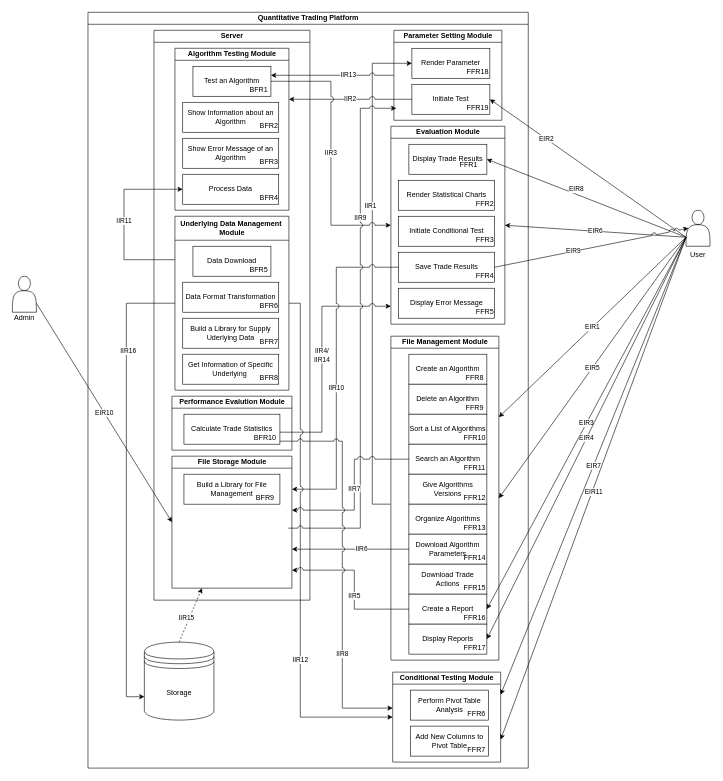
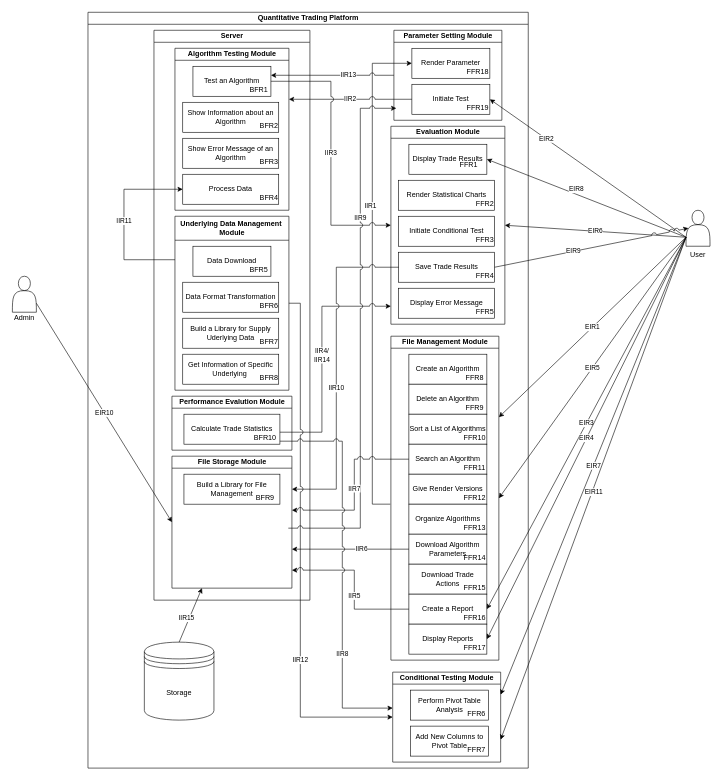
- <mxCell id="41" value="Give Algorithms Versions" style="whiteSpace=wrap;html=1;treeFolding=1;treeMoving=1;newEdgeStyle={&quot;edgeStyle&quot;:&quot;elbowEdgeStyle&quot;,&quot;startArrow&quot;:&quot;none&quot;,&quot;endArrow&quot;:&quot;none&quot;};" parent="40" vertex="1"><mxGeometry width="130" height="50" as="geometry" /></mxCell>
+ <mxCell id="41" value="Give Render Versions" style="whiteSpace=wrap;html=1;treeFolding=1;treeMoving=1;newEdgeStyle={&quot;edgeStyle&quot;:&quot;elbowEdgeStyle&quot;,&quot;startArrow&quot;:&quot;none&quot;,&quot;endArrow&quot;:&quot;none&quot;};" parent="40" vertex="1"><mxGeometry width="130" height="50" as="geometry" /></mxCell>
- <mxCell id="133" style="edgeStyle=orthogonalEdgeStyle;rounded=0;orthogonalLoop=1;jettySize=auto;html=1;exitX=0;exitY=0.5;exitDx=0;exitDy=0;entryX=0;entryY=0.7;entryDx=0;entryDy=0;" parent="1" source="70" target="121" edge="1"><mxGeometry relative="1" as="geometry"><mxPoint x="200" y="1160" as="targetPoint" /><Array as="points"><mxPoint x="210" y="505" /><mxPoint x="210" y="1161" /></Array></mxGeometry></mxCell>
- <mxCell id="134" value="IIR16" style="edgeLabel;html=1;align=center;verticalAlign=middle;resizable=0;points=[];" parent="133" vertex="1" connectable="0"><mxGeometry x="-0.582" y="1" relative="1" as="geometry"><mxPoint x="1" as="offset" /></mxGeometry></mxCell>
- <mxCell id="132" value="IIR15" style="endArrow=classic;html=1;exitX=0.5;exitY=0;exitDx=0;exitDy=0;rounded=0;jumpStyle=arc;jumpSize=9;entryX=0.25;entryY=1;entryDx=0;entryDy=0;dashed=1;" parent="1" source="121" target="88" edge="1"><mxGeometry x="-0.15" y="5" width="50" height="50" relative="1" as="geometry"><mxPoint x="551" y="1115" as="sourcePoint" /><mxPoint x="356" y="1050" as="targetPoint" /><mxPoint y="1" as="offset" /></mxGeometry></mxCell>
+ <mxCell id="132" value="IIR15" style="endArrow=classic;html=1;exitX=0.5;exitY=0;exitDx=0;exitDy=0;rounded=0;jumpStyle=arc;jumpSize=9;entryX=0.25;entryY=1;entryDx=0;entryDy=0;" parent="1" source="121" target="88" edge="1"><mxGeometry x="-0.15" y="5" width="50" height="50" relative="1" as="geometry"><mxPoint x="551" y="1115" as="sourcePoint" /><mxPoint x="356" y="1050" as="targetPoint" /><mxPoint y="1" as="offset" /></mxGeometry></mxCell>
